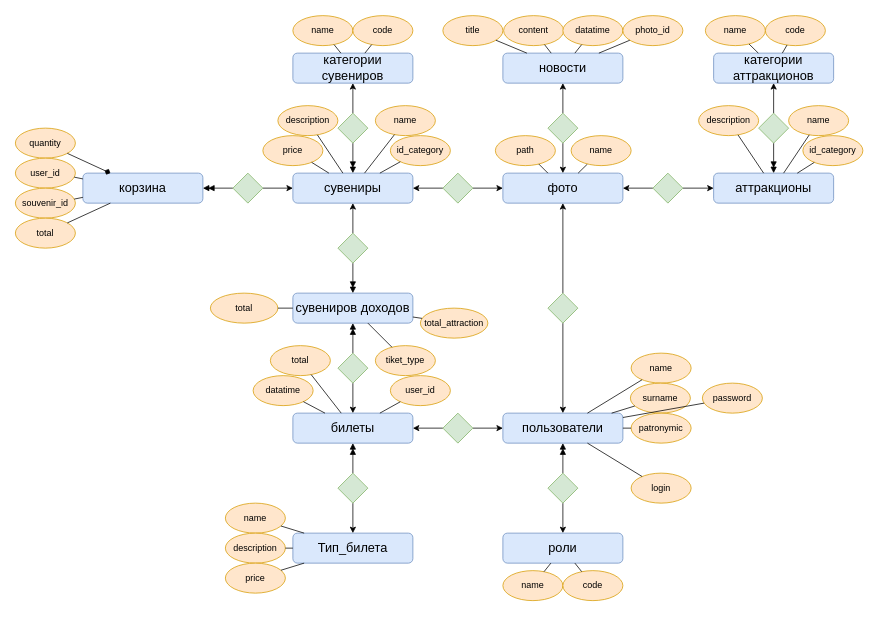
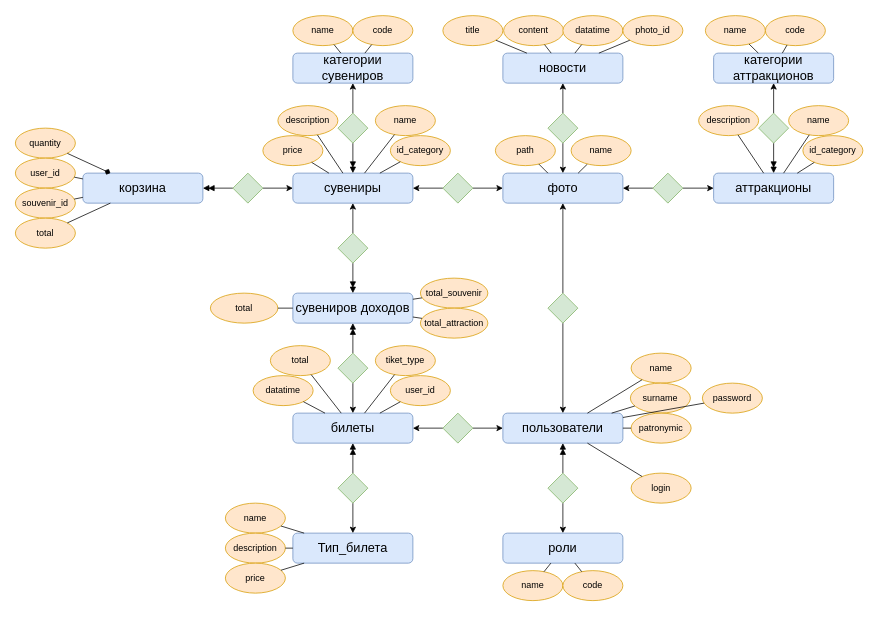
+ <mxCell id="88" value="total_souvenir" style="ellipse;whiteSpace=wrap;html=1;fillColor=#ffe6cc;strokeColor=#d79b00;" vertex="1" parent="1"><mxGeometry x="560" y="370" width="90" height="40" as="geometry" /></mxCell>
+ <mxCell id="115" value="" style="endArrow=none;html=1;rounded=0;" edge="1" parent="1" source="39" target="88"><mxGeometry width="50" height="50" relative="1" as="geometry"><mxPoint x="379" y="534" as="sourcePoint" /><mxPoint x="437" y="560" as="targetPoint" /></mxGeometry></mxCell>
- <mxCell id="86" value="" style="endArrow=none;html=1;rounded=0;" edge="1" parent="1" source="84" target="39"><mxGeometry width="50" height="50" relative="1" as="geometry"><mxPoint x="389" y="595" as="sourcePoint" /><mxPoint x="400" y="592" as="targetPoint" /></mxGeometry></mxCell>
+ <mxCell id="86" value="" style="endArrow=none;html=1;rounded=0;" edge="1" parent="1" source="84" target="15"><mxGeometry width="50" height="50" relative="1" as="geometry"><mxPoint x="389" y="595" as="sourcePoint" /><mxPoint x="400" y="592" as="targetPoint" /></mxGeometry></mxCell>
